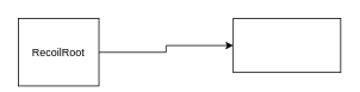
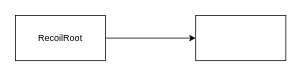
- <mxCell id="3" value="RecoilRoot" style="rounded=0;whiteSpace=wrap;html=1;" vertex="1" parent="1"><mxGeometry x="20" y="20" width="90" height="75" as="geometry" /></mxCell>
+ <mxCell id="3" value="RecoilRoot" style="rounded=0;whiteSpace=wrap;html=1;" vertex="1" parent="1"><mxGeometry x="20" y="20" width="120" height="60" as="geometry" /></mxCell>
